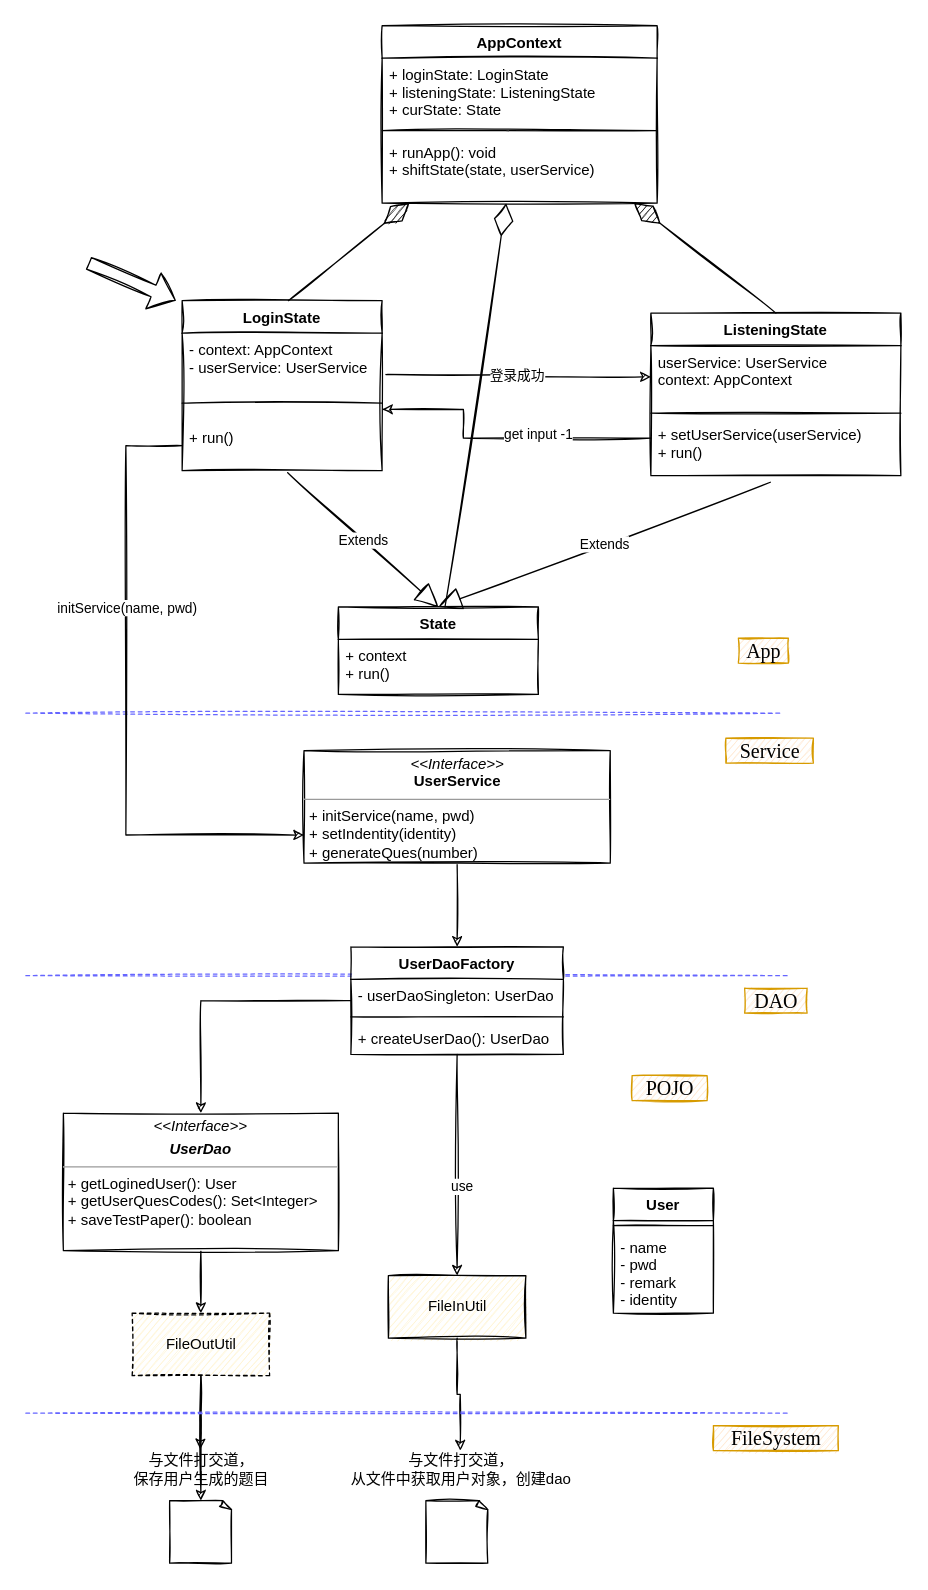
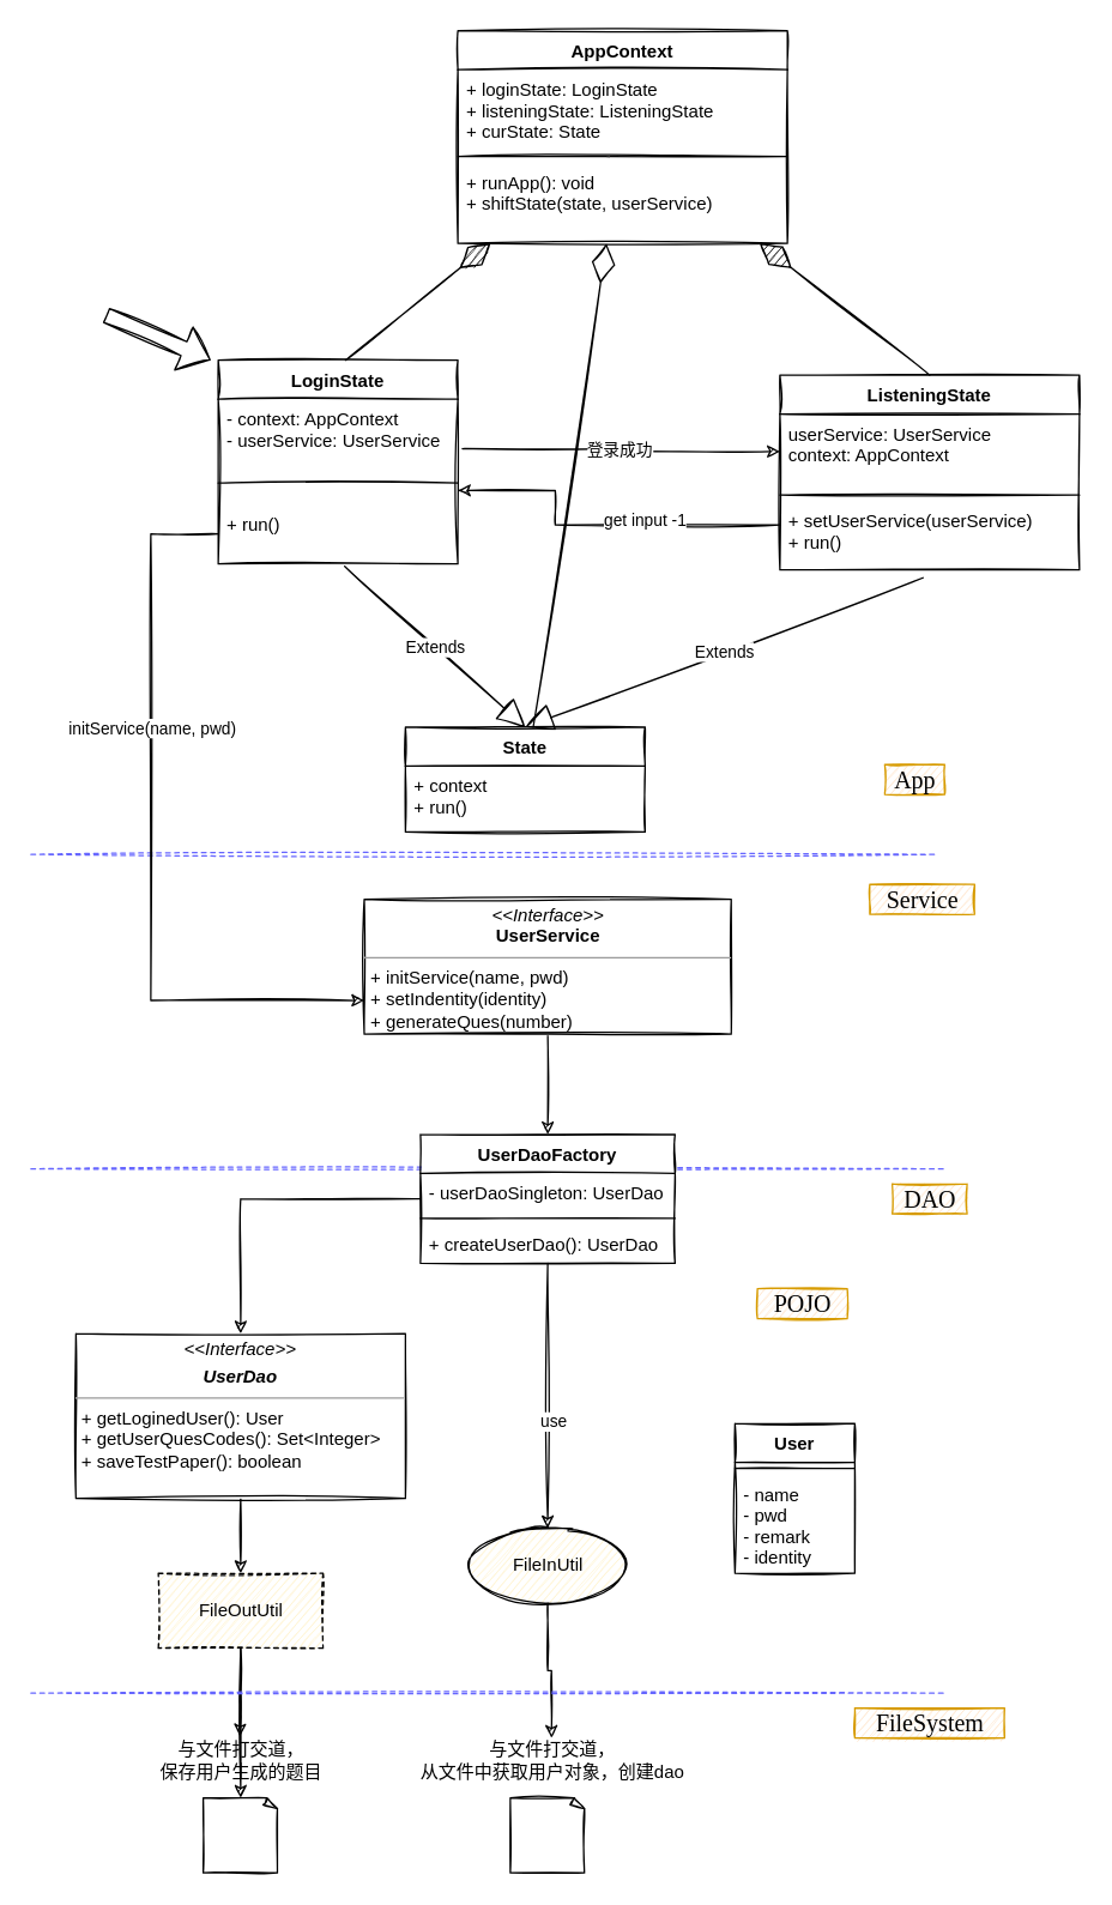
- <mxCell id="48" value="FileInUtil" style="html=1;sketch=1;fillColor=#FFF2CC;" vertex="1" parent="1"><mxGeometry x="310" y="1020" width="110" height="50" as="geometry" /></mxCell>
+ <mxCell id="48" value="FileInUtil" style="ellipse;html=1;sketch=1;fillColor=#FFF2CC;" vertex="1" parent="1"><mxGeometry x="310" y="1020" width="110" height="50" as="geometry" /></mxCell>
